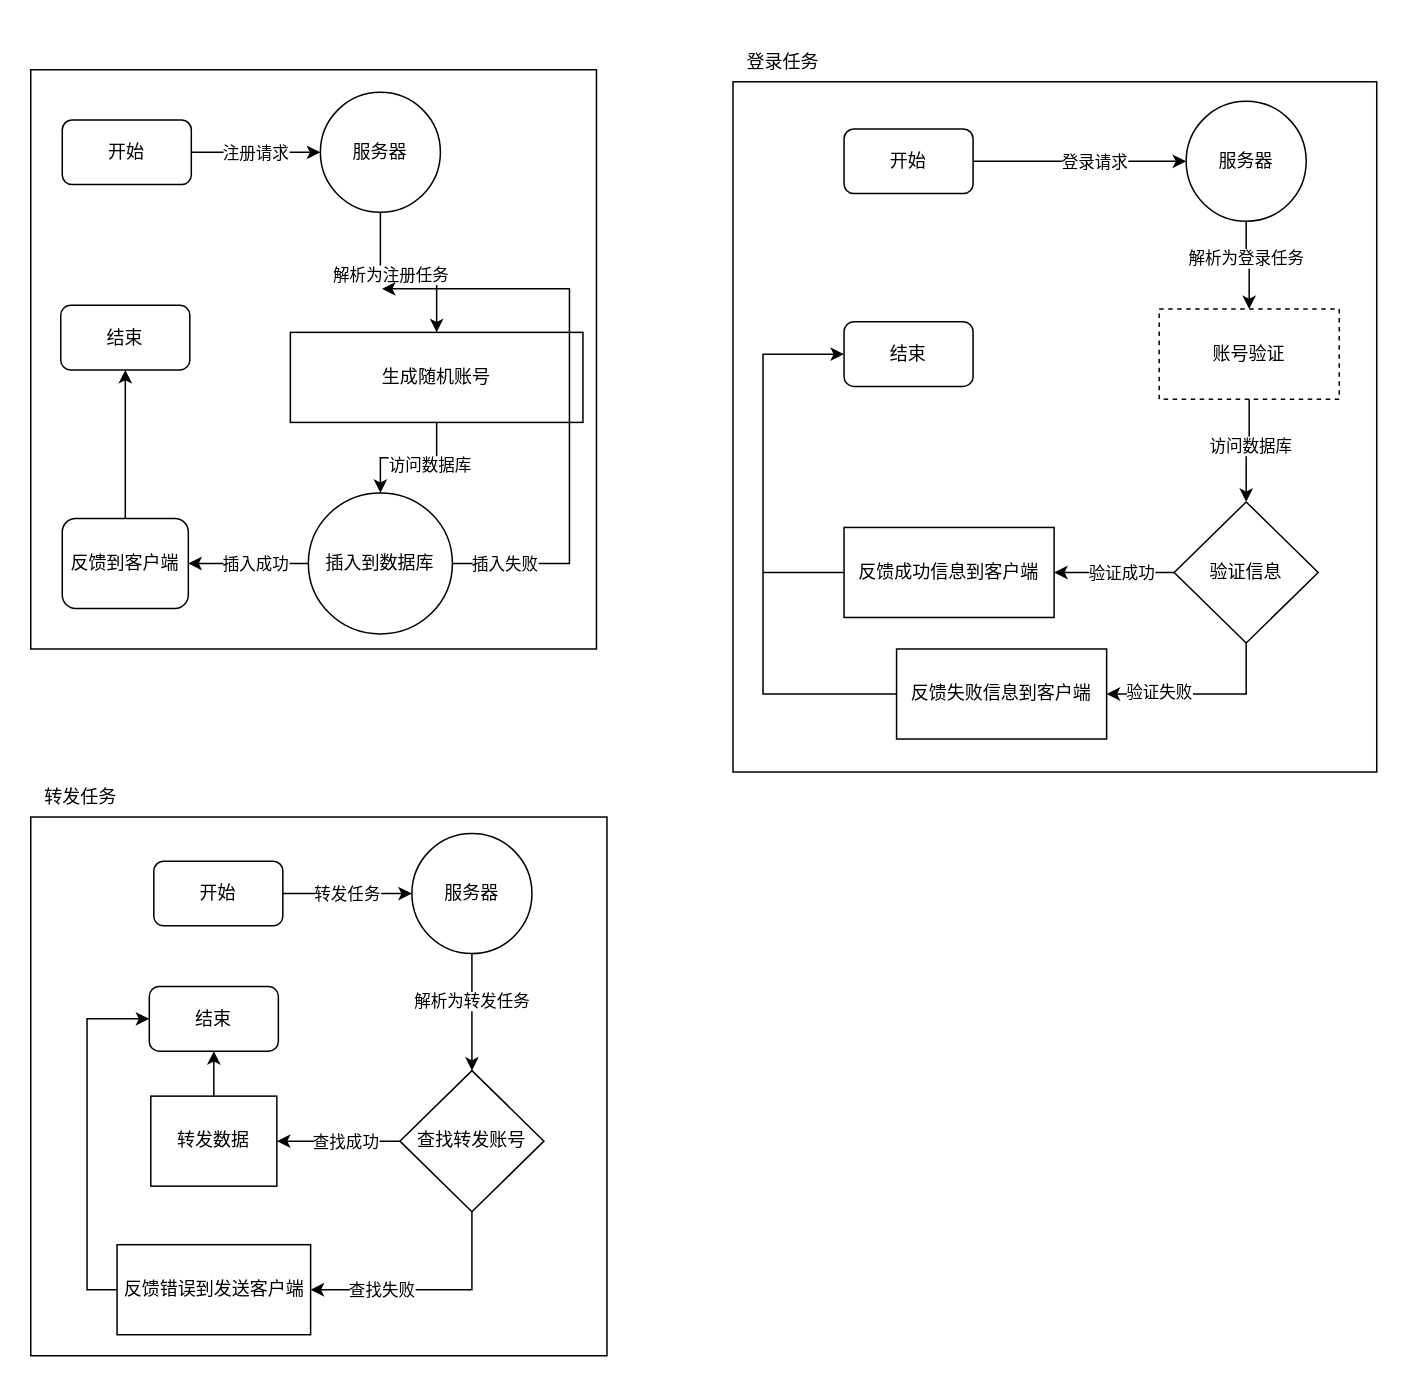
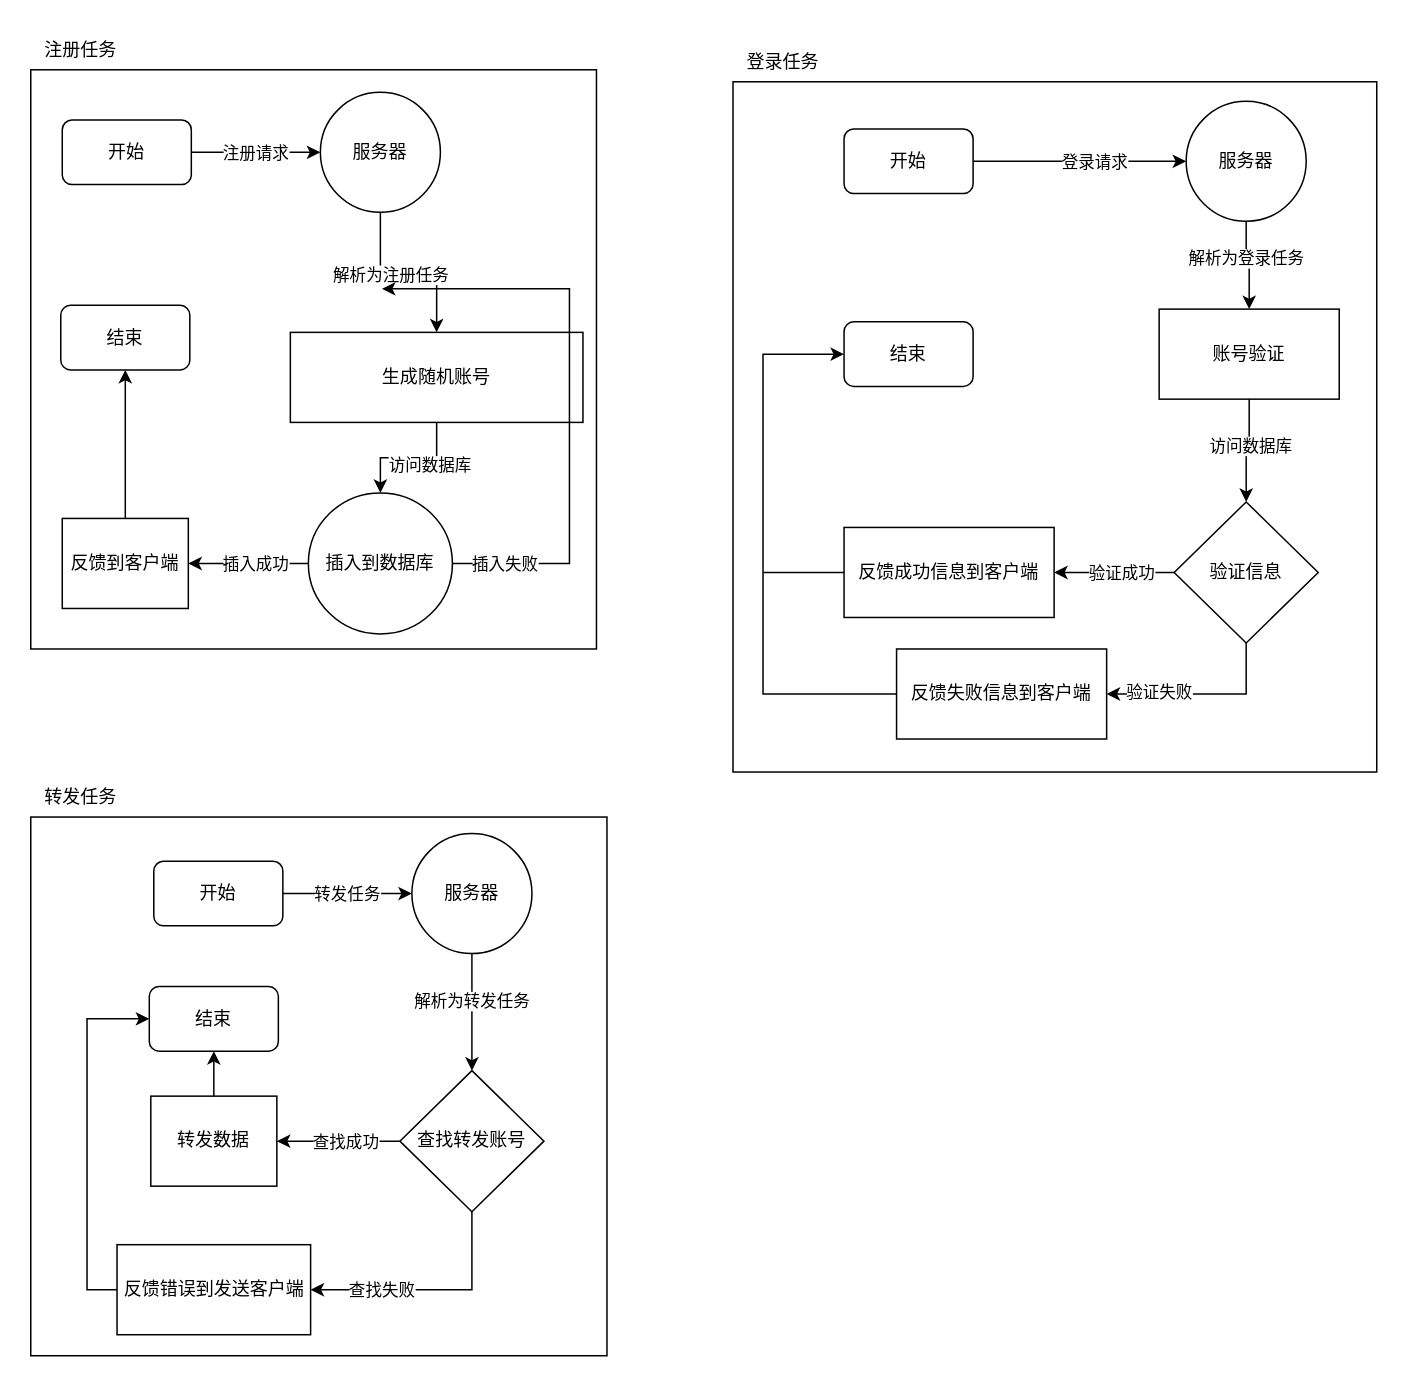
+ <mxCell id="43" value="注册任务" style="text;html=1;align=center;verticalAlign=middle;resizable=0;points=[];autosize=1;strokeColor=none;fillColor=none;" vertex="1" parent="24"><mxGeometry width="66" height="26" as="geometry" /></mxCell>
- <mxCell id="8" value="账号验证" style="rounded=0;whiteSpace=wrap;html=1;dashed=1;" vertex="1" parent="2"><mxGeometry x="284" y="177.5" width="120" height="60" as="geometry" /></mxCell>
+ <mxCell id="8" value="账号验证" style="rounded=0;whiteSpace=wrap;html=1;" vertex="1" parent="2"><mxGeometry x="284" y="177.5" width="120" height="60" as="geometry" /></mxCell>
- <mxCell id="38" value="反馈到客户端" style="whiteSpace=wrap;html=1;rounded=1;" vertex="1" parent="24"><mxGeometry x="21" y="325" width="84" height="60" as="geometry" /></mxCell>
+ <mxCell id="38" value="反馈到客户端" style="rounded=0;whiteSpace=wrap;html=1;" vertex="1" parent="24"><mxGeometry x="21" y="325" width="84" height="60" as="geometry" /></mxCell>
